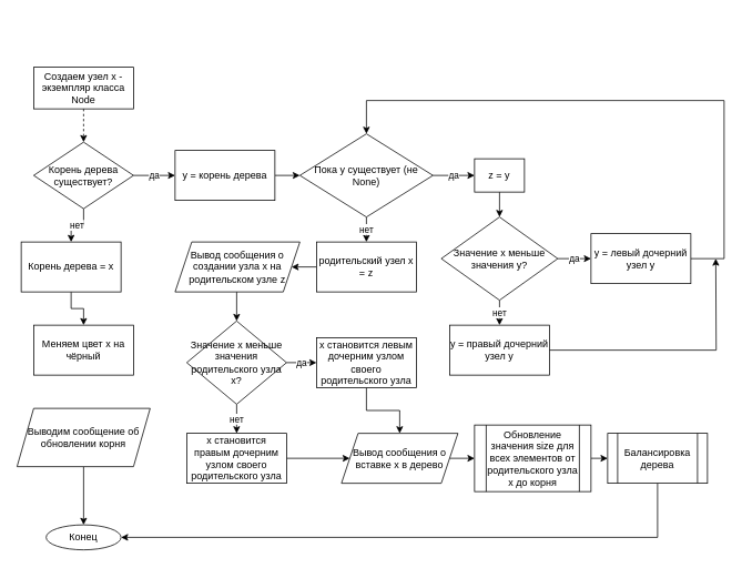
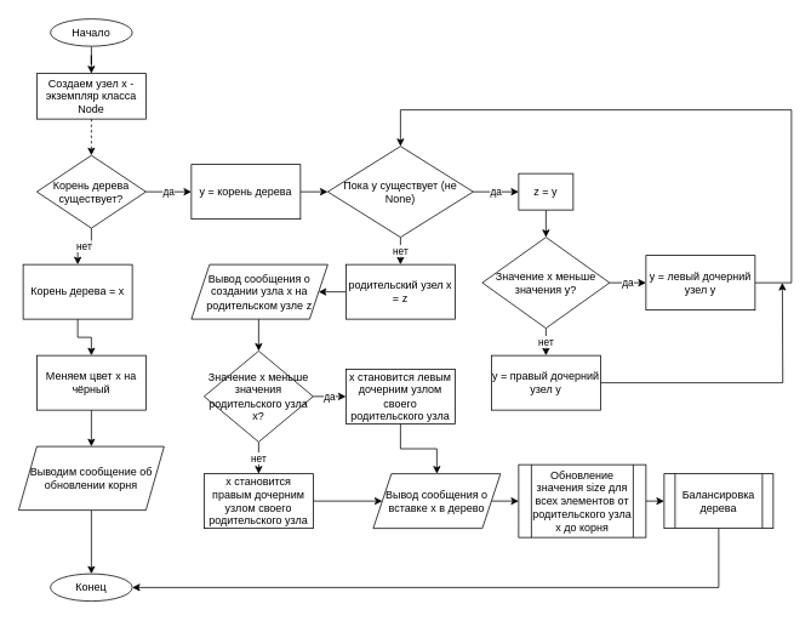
+ <mxCell id="3" value="Начало" style="ellipse;whiteSpace=wrap;html=1;" vertex="1" parent="1"><mxGeometry x="55" y="20" width="90" height="30" as="geometry" /></mxCell>
+ <mxCell id="2" style="edgeStyle=orthogonalEdgeStyle;rounded=0;orthogonalLoop=1;jettySize=auto;html=1;entryX=0.5;entryY=0;entryDx=0;entryDy=0;" edge="1" parent="1" source="3" target="6"><mxGeometry relative="1" as="geometry" /></mxCell>
+ <mxCell id="12" style="edgeStyle=orthogonalEdgeStyle;rounded=0;orthogonalLoop=1;jettySize=auto;html=1;entryX=0.5;entryY=0;entryDx=0;entryDy=0;" edge="1" parent="1" source="13" target="15"><mxGeometry relative="1" as="geometry" /></mxCell>
